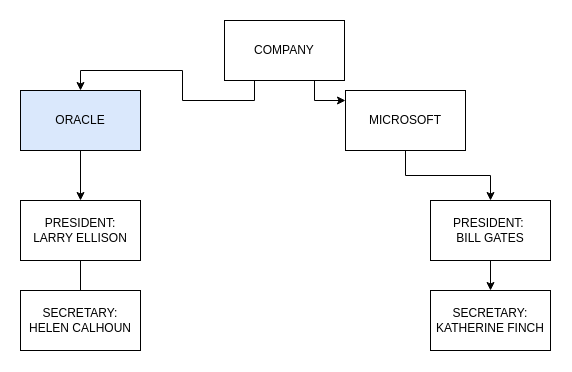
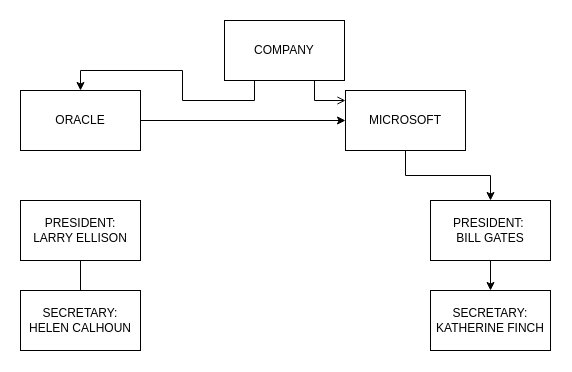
- <mxCell id="2" style="edgeStyle=orthogonalEdgeStyle;rounded=0;orthogonalLoop=1;jettySize=auto;html=1;exitX=0.75;exitY=1;exitDx=0;exitDy=0;" edge="1" parent="1" source="4" target="6"><mxGeometry relative="1" as="geometry"><Array as="points"><mxPoint x="314" y="100" /></Array></mxGeometry></mxCell>
+ <mxCell id="2" style="edgeStyle=orthogonalEdgeStyle;rounded=0;orthogonalLoop=1;jettySize=auto;html=1;exitX=0.75;exitY=1;exitDx=0;exitDy=0;endArrow=open;" edge="1" parent="1" source="4" target="6"><mxGeometry relative="1" as="geometry"><Array as="points"><mxPoint x="314" y="100" /></Array></mxGeometry></mxCell>
- <mxCell id="8" value="ORACLE" style="rounded=0;whiteSpace=wrap;html=1;fillColor=#dae8fc;" vertex="1" parent="1"><mxGeometry x="20" y="90" width="120" height="60" as="geometry" /></mxCell>
+ <mxCell id="8" value="ORACLE" style="rounded=0;whiteSpace=wrap;html=1;" vertex="1" parent="1"><mxGeometry x="20" y="90" width="120" height="60" as="geometry" /></mxCell>
- <mxCell id="7" style="edgeStyle=orthogonalEdgeStyle;rounded=0;orthogonalLoop=1;jettySize=auto;html=1;" edge="1" parent="1" source="8" target="13"><mxGeometry relative="1" as="geometry" /></mxCell>
+ <mxCell id="7" style="edgeStyle=orthogonalEdgeStyle;rounded=0;orthogonalLoop=1;jettySize=auto;html=1;" edge="1" parent="1" source="8" target="6"><mxGeometry relative="1" as="geometry" /></mxCell>
